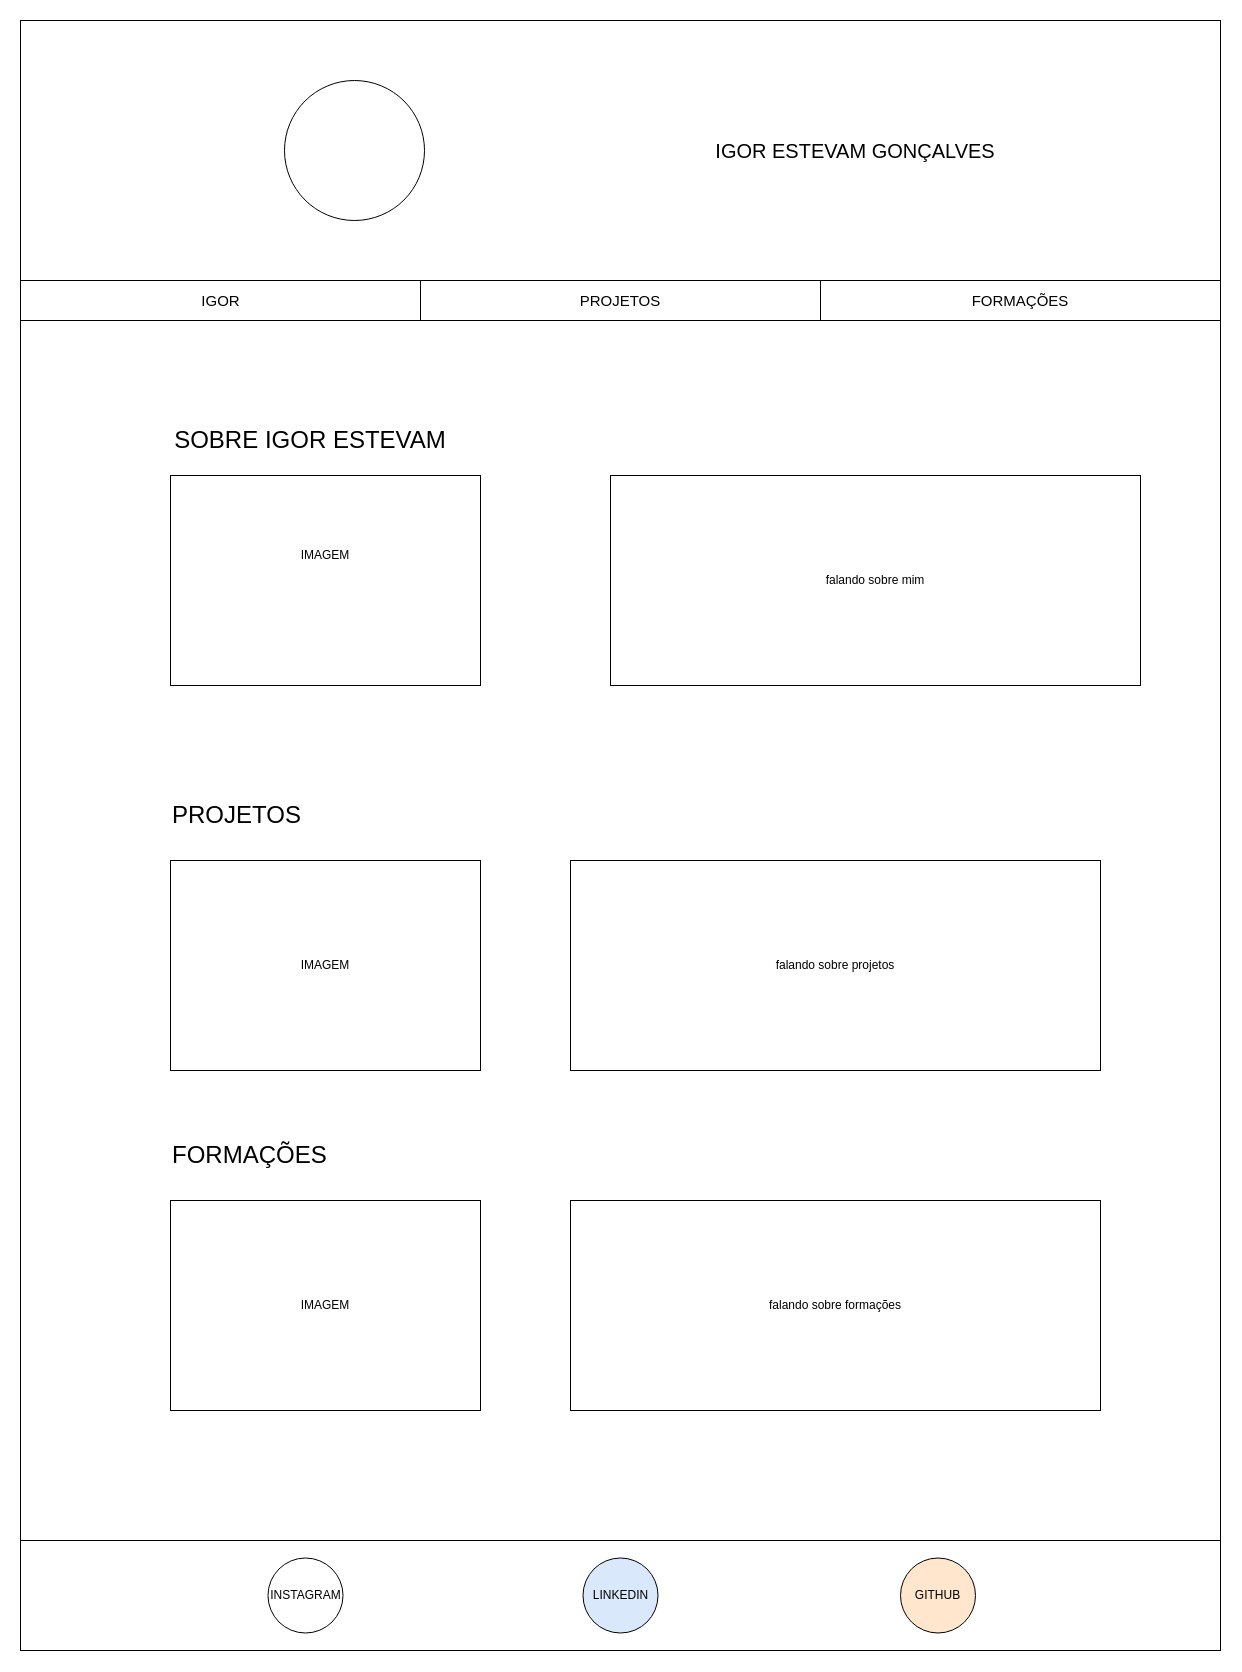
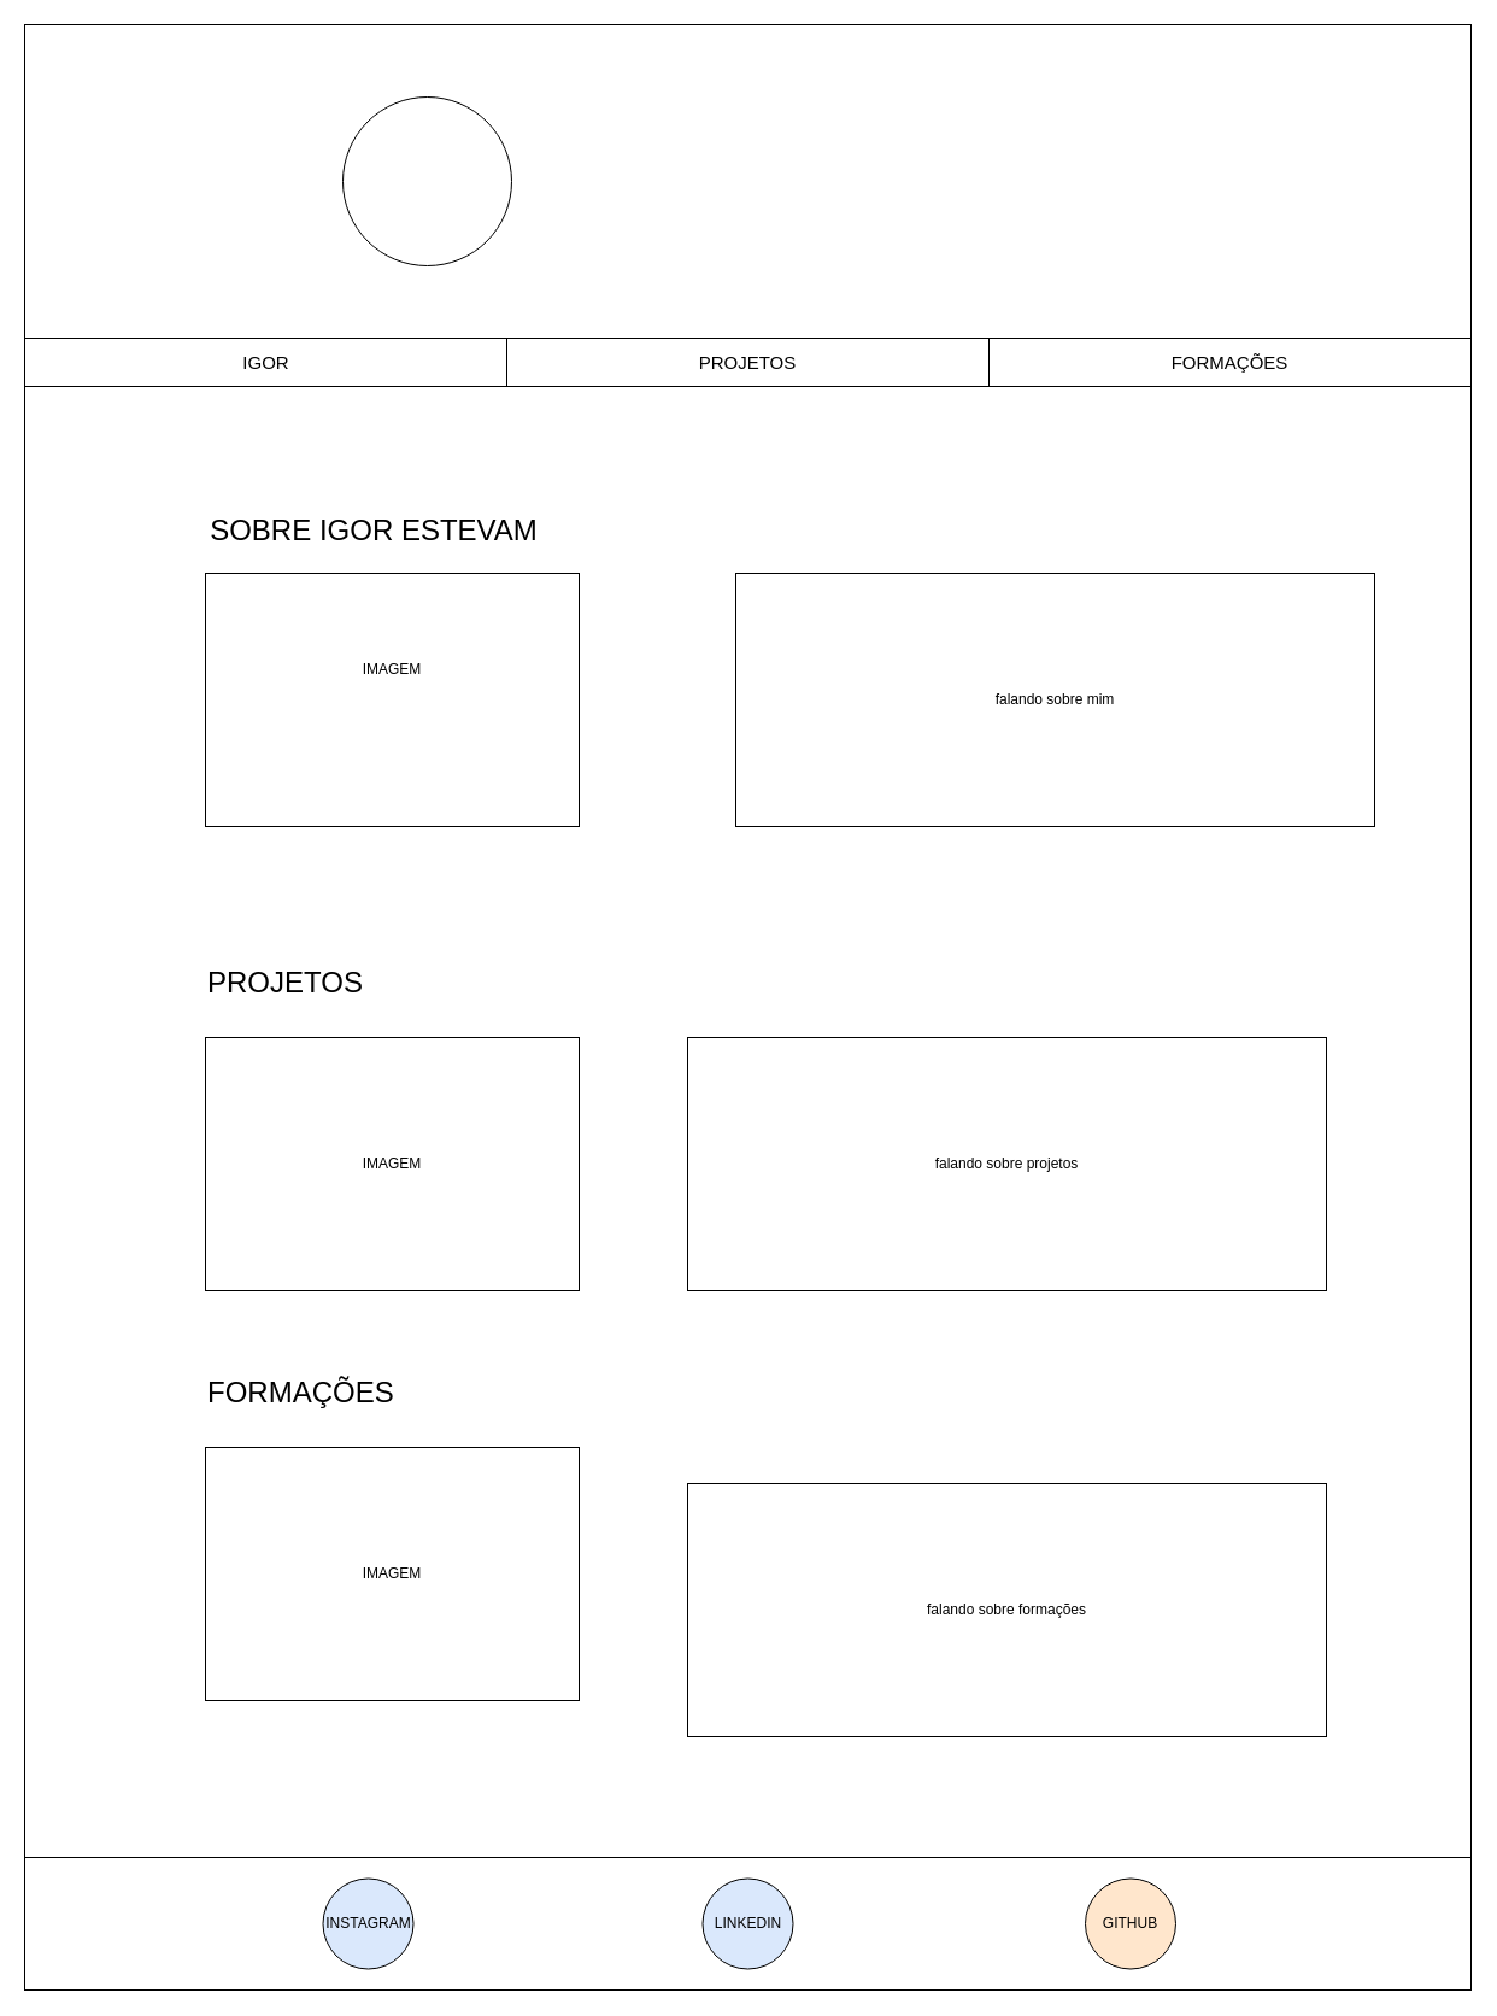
- <mxCell id="5" value="IGOR ESTEVAM GONÇALVES" style="text;html=1;align=center;verticalAlign=middle;whiteSpace=wrap;rounded=0;strokeWidth=1;fontSize=20;" parent="1" vertex="1"><mxGeometry x="710" y="130" width="290" height="40" as="geometry" /></mxCell>
- <mxCell id="22" value="falando sobre formações" style="text;html=1;align=center;verticalAlign=middle;whiteSpace=wrap;rounded=0;strokeColor=default;" vertex="1" parent="1"><mxGeometry x="570" y="1200" width="530" height="210" as="geometry" /></mxCell>
+ <mxCell id="22" value="falando sobre formações" style="text;html=1;align=center;verticalAlign=middle;whiteSpace=wrap;rounded=0;strokeColor=default;" vertex="1" parent="1"><mxGeometry x="570" y="1230" width="530" height="210" as="geometry" /></mxCell>
- <mxCell id="20" value="INSTAGRAM" style="ellipse;whiteSpace=wrap;html=1;aspect=fixed;" vertex="1" parent="1"><mxGeometry x="267.5" y="1557.5" width="75" height="75" as="geometry" /></mxCell>
+ <mxCell id="20" value="INSTAGRAM" style="ellipse;whiteSpace=wrap;html=1;aspect=fixed;fillColor=#dae8fc;" vertex="1" parent="1"><mxGeometry x="267.5" y="1557.5" width="75" height="75" as="geometry" /></mxCell>
